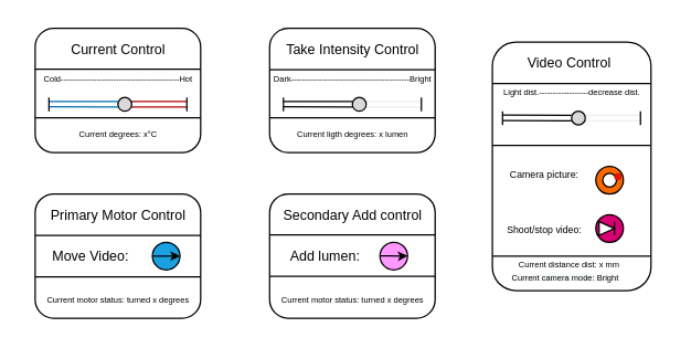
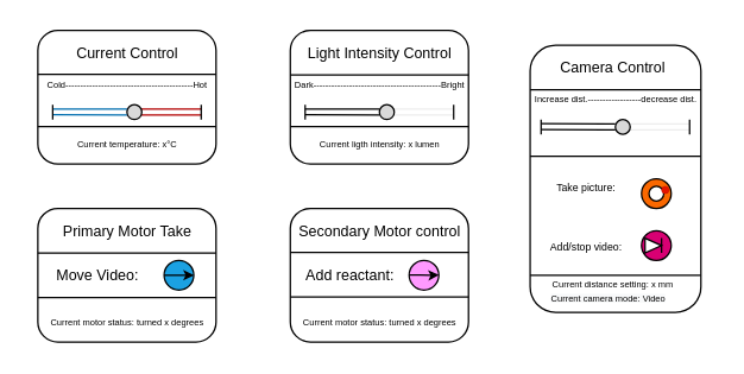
- <mxCell id="31" value="&lt;font style=&quot;font-size: 10px;&quot;&gt;Take Intensity Control&lt;/font&gt;" style="text;html=1;align=center;verticalAlign=middle;resizable=0;points=[];autosize=1;strokeColor=none;fillColor=none;fontColor=#000000;" vertex="1" parent="1"><mxGeometry x="195" y="20" width="120" height="30" as="geometry" /></mxCell>
+ <mxCell id="31" value="&lt;font style=&quot;font-size: 10px;&quot;&gt;Light Intensity Control&lt;/font&gt;" style="text;html=1;align=center;verticalAlign=middle;resizable=0;points=[];autosize=1;strokeColor=none;fillColor=none;fontColor=#000000;" vertex="1" parent="1"><mxGeometry x="195" y="20" width="120" height="30" as="geometry" /></mxCell>
- <mxCell id="30" value="&lt;font style=&quot;font-size: 10px;&quot;&gt;Video Control&lt;/font&gt;" style="text;html=1;align=center;verticalAlign=middle;resizable=0;points=[];autosize=1;strokeColor=none;fillColor=none;fontColor=#000000;" vertex="1" parent="1"><mxGeometry x="366.5" y="30" width="90" height="30" as="geometry" /></mxCell>
+ <mxCell id="30" value="&lt;font style=&quot;font-size: 10px;&quot;&gt;Camera Control&lt;/font&gt;" style="text;html=1;align=center;verticalAlign=middle;resizable=0;points=[];autosize=1;strokeColor=none;fillColor=none;fontColor=#000000;" vertex="1" parent="1"><mxGeometry x="366.5" y="30" width="90" height="30" as="geometry" /></mxCell>
- <mxCell id="23" value="&lt;font style=&quot;font-size: 6px;&quot;&gt;Light dist.------------------decrease dist.&lt;/font&gt;" style="text;html=1;align=center;verticalAlign=middle;resizable=0;points=[];autosize=1;strokeColor=none;fillColor=none;fontColor=#000000;" vertex="1" parent="1"><mxGeometry x="349" y="50" width="130" height="30" as="geometry" /></mxCell>
+ <mxCell id="23" value="&lt;font style=&quot;font-size: 6px;&quot;&gt;Increase dist.------------------decrease dist.&lt;/font&gt;" style="text;html=1;align=center;verticalAlign=middle;resizable=0;points=[];autosize=1;strokeColor=none;fillColor=none;fontColor=#000000;" vertex="1" parent="1"><mxGeometry x="349" y="50" width="130" height="30" as="geometry" /></mxCell>
- <mxCell id="36" value="&lt;font style=&quot;font-size: 6px;&quot;&gt;Current degrees: x°C&lt;/font&gt;" style="text;html=1;align=center;verticalAlign=middle;resizable=0;points=[];autosize=1;strokeColor=none;fillColor=none;fontColor=#000000;" vertex="1" parent="1"><mxGeometry x="40" y="80" width="90" height="30" as="geometry" /></mxCell>
+ <mxCell id="36" value="&lt;font style=&quot;font-size: 6px;&quot;&gt;Current temperature: x°C&lt;/font&gt;" style="text;html=1;align=center;verticalAlign=middle;resizable=0;points=[];autosize=1;strokeColor=none;fillColor=none;fontColor=#000000;" vertex="1" parent="1"><mxGeometry x="40" y="80" width="90" height="30" as="geometry" /></mxCell>
- <mxCell id="38" value="&lt;font style=&quot;font-size: 6px;&quot;&gt;Current ligth degrees: x lumen&lt;/font&gt;" style="text;html=1;align=center;verticalAlign=middle;resizable=0;points=[];autosize=1;strokeColor=none;fillColor=none;fontColor=#000000;" vertex="1" parent="1"><mxGeometry x="205" y="80" width="100" height="30" as="geometry" /></mxCell>
+ <mxCell id="38" value="&lt;font style=&quot;font-size: 6px;&quot;&gt;Current ligth intensity: x lumen&lt;/font&gt;" style="text;html=1;align=center;verticalAlign=middle;resizable=0;points=[];autosize=1;strokeColor=none;fillColor=none;fontColor=#000000;" vertex="1" parent="1"><mxGeometry x="205" y="80" width="100" height="30" as="geometry" /></mxCell>
- <mxCell id="53" value="&lt;font style=&quot;font-size: 7px;&quot;&gt;Camera picture:&lt;/font&gt;" style="text;html=1;align=center;verticalAlign=middle;resizable=0;points=[];autosize=1;strokeColor=none;fillColor=none;fontColor=#000000;" vertex="1" parent="1"><mxGeometry x="363.88" y="110" width="60" height="30" as="geometry" /></mxCell>
+ <mxCell id="53" value="&lt;font style=&quot;font-size: 7px;&quot;&gt;Take picture:&lt;/font&gt;" style="text;html=1;align=center;verticalAlign=middle;resizable=0;points=[];autosize=1;strokeColor=none;fillColor=none;fontColor=#000000;" vertex="1" parent="1"><mxGeometry x="363.88" y="110" width="60" height="30" as="geometry" /></mxCell>
- <mxCell id="34" value="&lt;font style=&quot;font-size: 10px;&quot;&gt;Primary Motor Control&lt;/font&gt;" style="text;html=1;align=center;verticalAlign=middle;resizable=0;points=[];autosize=1;strokeColor=none;fillColor=none;fontColor=#000000;" vertex="1" parent="1"><mxGeometry x="25" y="140" width="120" height="30" as="geometry" /></mxCell>
+ <mxCell id="34" value="&lt;font style=&quot;font-size: 10px;&quot;&gt;Primary Motor Take&lt;/font&gt;" style="text;html=1;align=center;verticalAlign=middle;resizable=0;points=[];autosize=1;strokeColor=none;fillColor=none;fontColor=#000000;" vertex="1" parent="1"><mxGeometry x="25" y="140" width="120" height="30" as="geometry" /></mxCell>
- <mxCell id="33" value="&lt;font style=&quot;font-size: 10px;&quot;&gt;Secondary Add control&lt;/font&gt;" style="text;html=1;align=center;verticalAlign=middle;resizable=0;points=[];autosize=1;strokeColor=none;fillColor=none;fontColor=#000000;" vertex="1" parent="1"><mxGeometry x="190" y="140" width="130" height="30" as="geometry" /></mxCell>
+ <mxCell id="33" value="&lt;font style=&quot;font-size: 10px;&quot;&gt;Secondary Motor control&lt;/font&gt;" style="text;html=1;align=center;verticalAlign=middle;resizable=0;points=[];autosize=1;strokeColor=none;fillColor=none;fontColor=#000000;" vertex="1" parent="1"><mxGeometry x="190" y="140" width="130" height="30" as="geometry" /></mxCell>
- <mxCell id="54" value="&lt;font style=&quot;font-size: 7px;&quot;&gt;Shoot/stop video:&lt;/font&gt;" style="text;html=1;align=center;verticalAlign=middle;resizable=0;points=[];autosize=1;strokeColor=none;fillColor=none;fontColor=#000000;" vertex="1" parent="1"><mxGeometry x="353.88" y="150" width="80" height="30" as="geometry" /></mxCell>
+ <mxCell id="54" value="&lt;font style=&quot;font-size: 7px;&quot;&gt;Add/stop video:&lt;/font&gt;" style="text;html=1;align=center;verticalAlign=middle;resizable=0;points=[];autosize=1;strokeColor=none;fillColor=none;fontColor=#000000;" vertex="1" parent="1"><mxGeometry x="353.88" y="150" width="80" height="30" as="geometry" /></mxCell>
- <mxCell id="20" value="&lt;span style=&quot;&quot;&gt;&lt;font style=&quot;font-size: 10px;&quot;&gt;Add lumen:&lt;/font&gt;&lt;/span&gt;" style="text;html=1;align=center;verticalAlign=middle;resizable=0;points=[];autosize=1;strokeColor=none;fillColor=none;fontColor=#000000;" parent="1" vertex="1"><mxGeometry x="195" y="170" width="80" height="30" as="geometry" /></mxCell>
+ <mxCell id="20" value="&lt;span style=&quot;&quot;&gt;&lt;font style=&quot;font-size: 10px;&quot;&gt;Add reactant:&lt;/font&gt;&lt;/span&gt;" style="text;html=1;align=center;verticalAlign=middle;resizable=0;points=[];autosize=1;strokeColor=none;fillColor=none;fontColor=#000000;" parent="1" vertex="1"><mxGeometry x="195" y="170" width="80" height="30" as="geometry" /></mxCell>
- <mxCell id="55" value="&lt;font style=&quot;font-size: 6px;&quot;&gt;Current distance dist: x mm&lt;br&gt;&lt;/font&gt;" style="text;html=1;align=center;verticalAlign=middle;resizable=0;points=[];autosize=1;strokeColor=none;fillColor=none;fontColor=#000000;" vertex="1" parent="1"><mxGeometry x="361.5" y="175" width="100" height="30" as="geometry" /></mxCell>
+ <mxCell id="55" value="&lt;font style=&quot;font-size: 6px;&quot;&gt;Current distance setting: x mm&lt;br&gt;&lt;/font&gt;" style="text;html=1;align=center;verticalAlign=middle;resizable=0;points=[];autosize=1;strokeColor=none;fillColor=none;fontColor=#000000;" vertex="1" parent="1"><mxGeometry x="361.5" y="175" width="100" height="30" as="geometry" /></mxCell>
- <mxCell id="56" value="&lt;span style=&quot;color: rgb(0, 0, 0); font-family: Helvetica; font-size: 6px; font-style: normal; font-variant-ligatures: normal; font-variant-caps: normal; font-weight: 400; letter-spacing: normal; orphans: 2; text-align: center; text-indent: 0px; text-transform: none; widows: 2; word-spacing: 0px; -webkit-text-stroke-width: 0px; background-color: rgb(248, 249, 250); text-decoration-thickness: initial; text-decoration-style: initial; text-decoration-color: initial; float: none; display: inline !important;&quot;&gt;Current camera mode: Bright&lt;/span&gt;" style="text;whiteSpace=wrap;html=1;fontSize=7;" vertex="1" parent="1"><mxGeometry x="369" y="190" width="92.5" height="20" as="geometry" /></mxCell>
+ <mxCell id="56" value="&lt;span style=&quot;color: rgb(0, 0, 0); font-family: Helvetica; font-size: 6px; font-style: normal; font-variant-ligatures: normal; font-variant-caps: normal; font-weight: 400; letter-spacing: normal; orphans: 2; text-align: center; text-indent: 0px; text-transform: none; widows: 2; word-spacing: 0px; -webkit-text-stroke-width: 0px; background-color: rgb(248, 249, 250); text-decoration-thickness: initial; text-decoration-style: initial; text-decoration-color: initial; float: none; display: inline !important;&quot;&gt;Current camera mode: Video&lt;/span&gt;" style="text;whiteSpace=wrap;html=1;fontSize=7;" vertex="1" parent="1"><mxGeometry x="369" y="190" width="92.5" height="20" as="geometry" /></mxCell>
